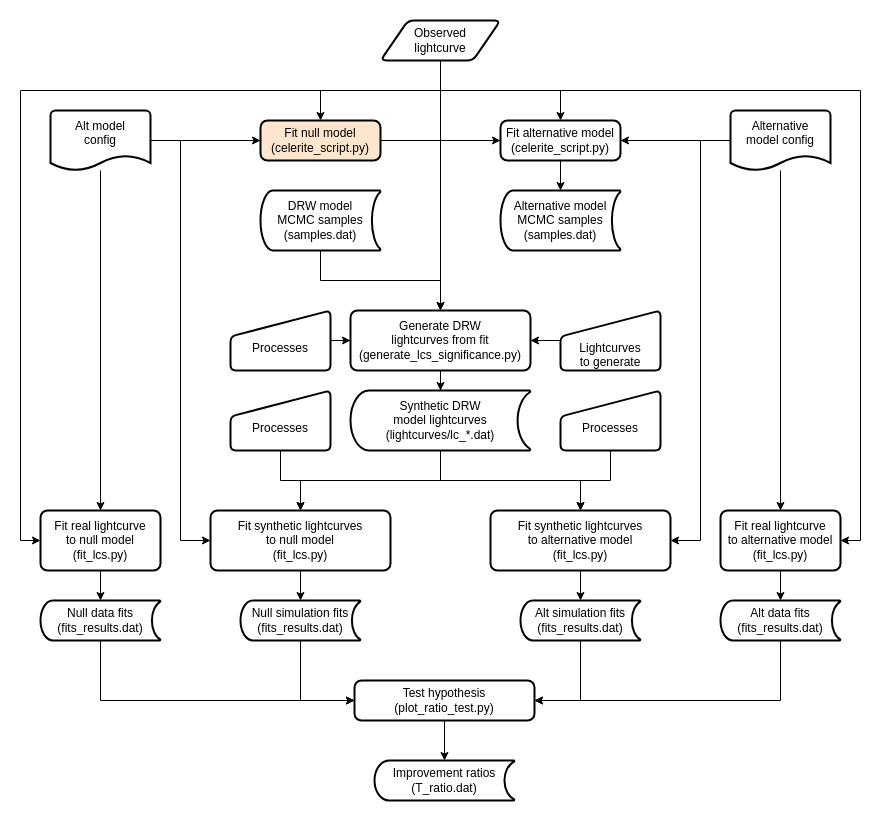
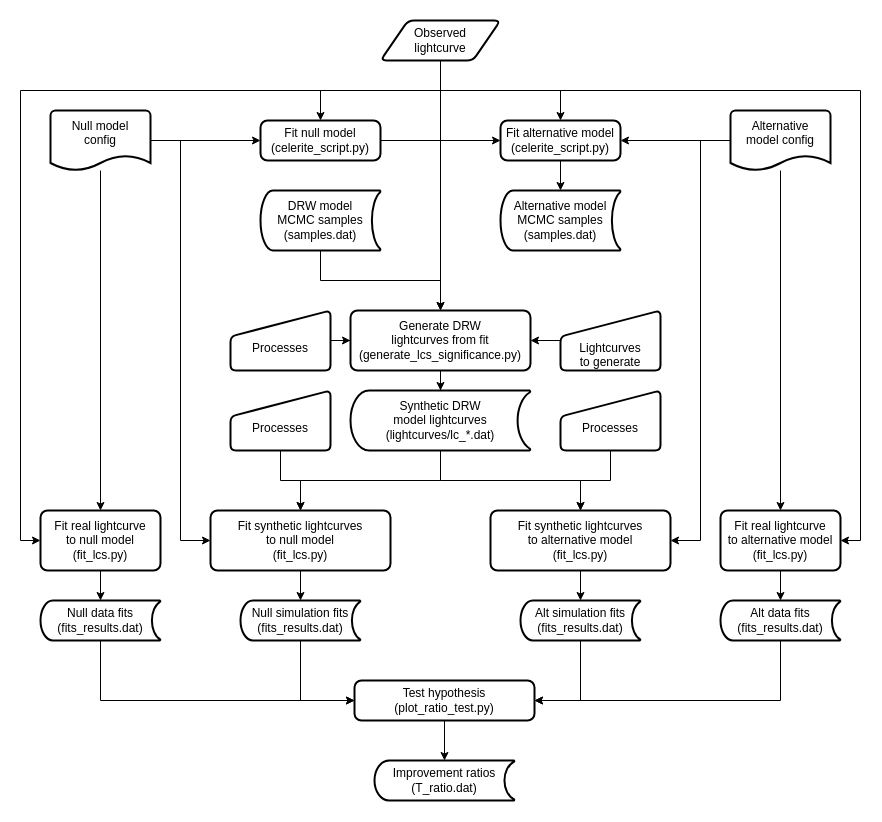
- <mxCell id="5" value="Alt model&lt;br&gt;config&lt;br&gt;&amp;nbsp;" style="strokeWidth=2;html=1;shape=mxgraph.flowchart.document2;whiteSpace=wrap;size=0.25;" parent="1" vertex="1"><mxGeometry x="50" y="110" width="100" height="60" as="geometry" /></mxCell>
+ <mxCell id="5" value="Null model&lt;br&gt;config&lt;br&gt;&amp;nbsp;" style="strokeWidth=2;html=1;shape=mxgraph.flowchart.document2;whiteSpace=wrap;size=0.25;" parent="1" vertex="1"><mxGeometry x="50" y="110" width="100" height="60" as="geometry" /></mxCell>
- <mxCell id="17" value="Fit null model&lt;br&gt;(celerite_script.py)" style="rounded=1;whiteSpace=wrap;html=1;absoluteArcSize=1;arcSize=14;strokeWidth=2;fillColor=#ffe6cc;" parent="1" vertex="1"><mxGeometry x="260" y="120" width="120" height="40" as="geometry" /></mxCell>
+ <mxCell id="17" value="Fit null model&lt;br&gt;(celerite_script.py)" style="rounded=1;whiteSpace=wrap;html=1;absoluteArcSize=1;arcSize=14;strokeWidth=2;" parent="1" vertex="1"><mxGeometry x="260" y="120" width="120" height="40" as="geometry" /></mxCell>
